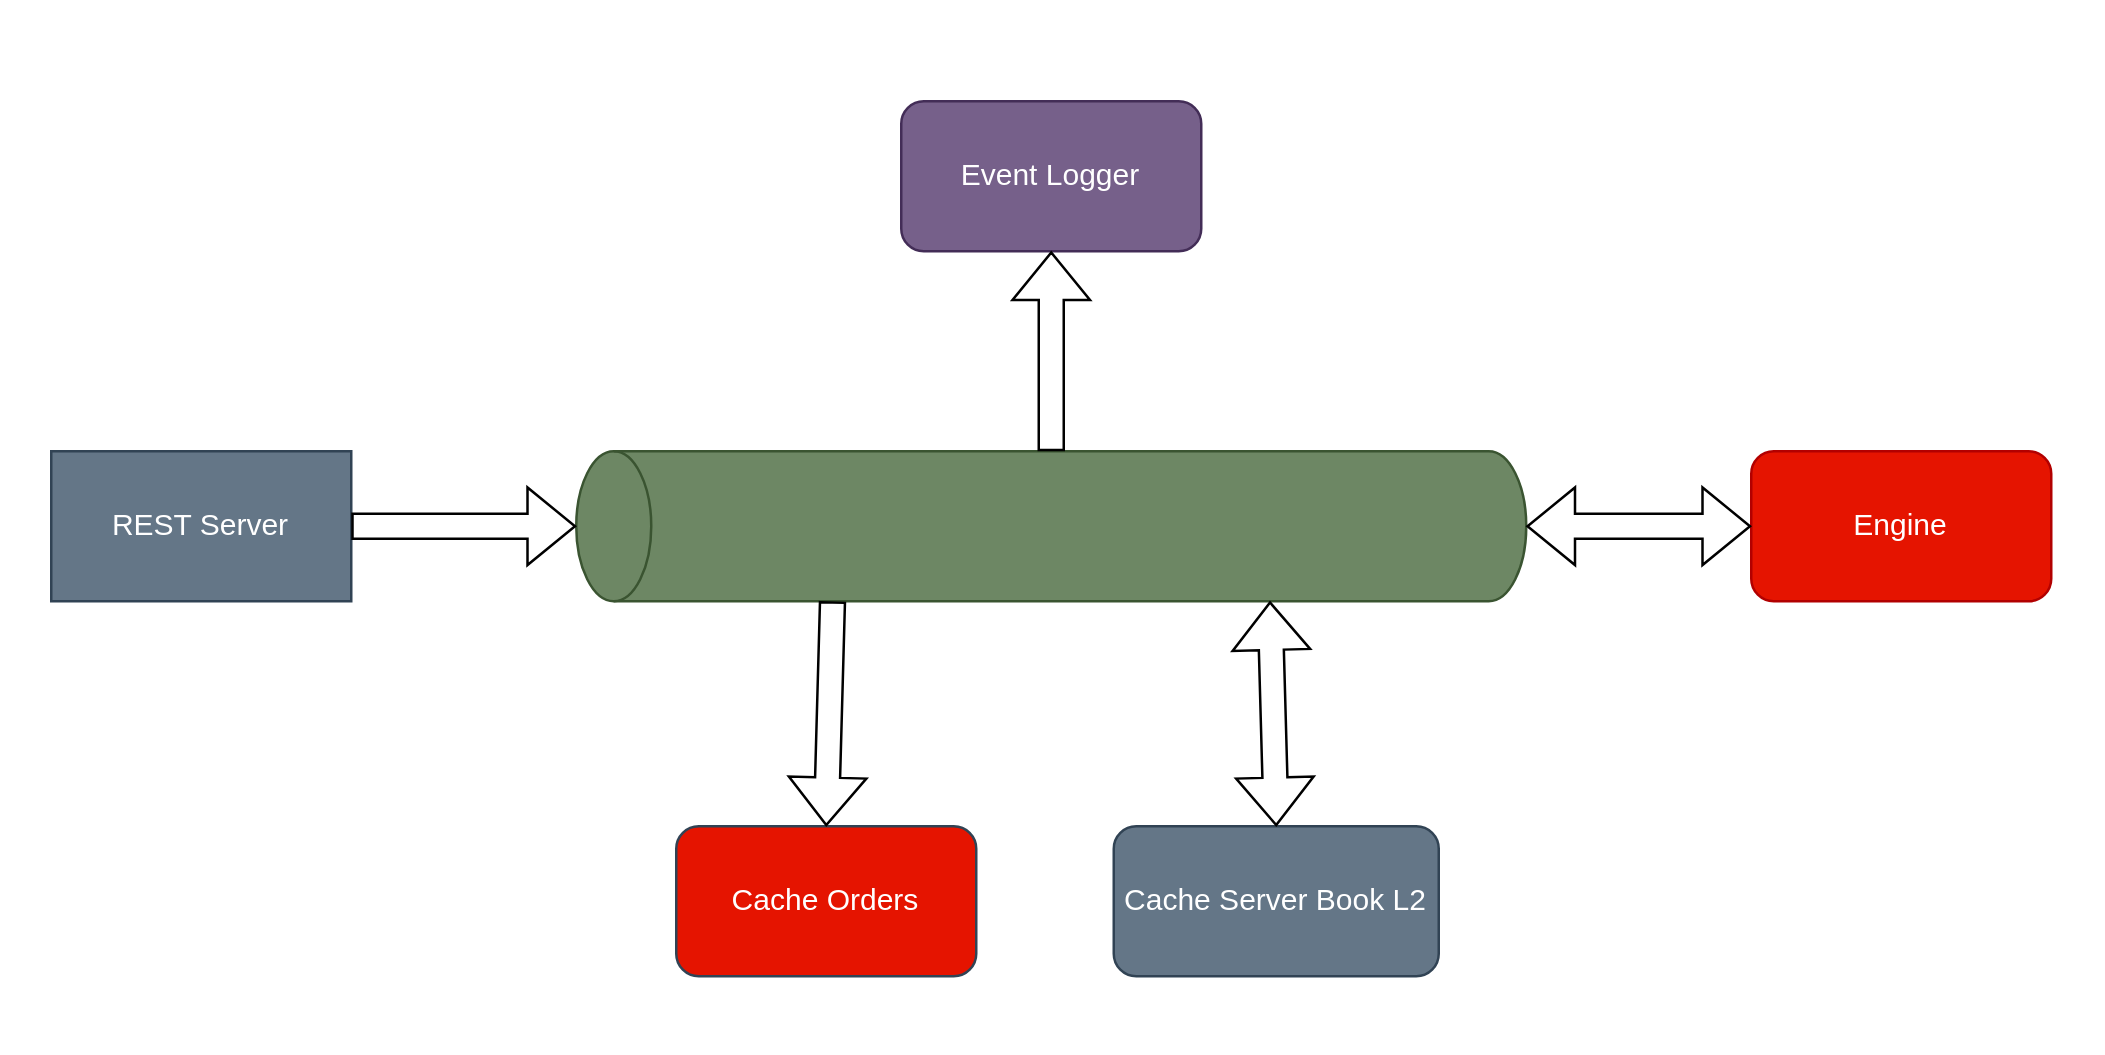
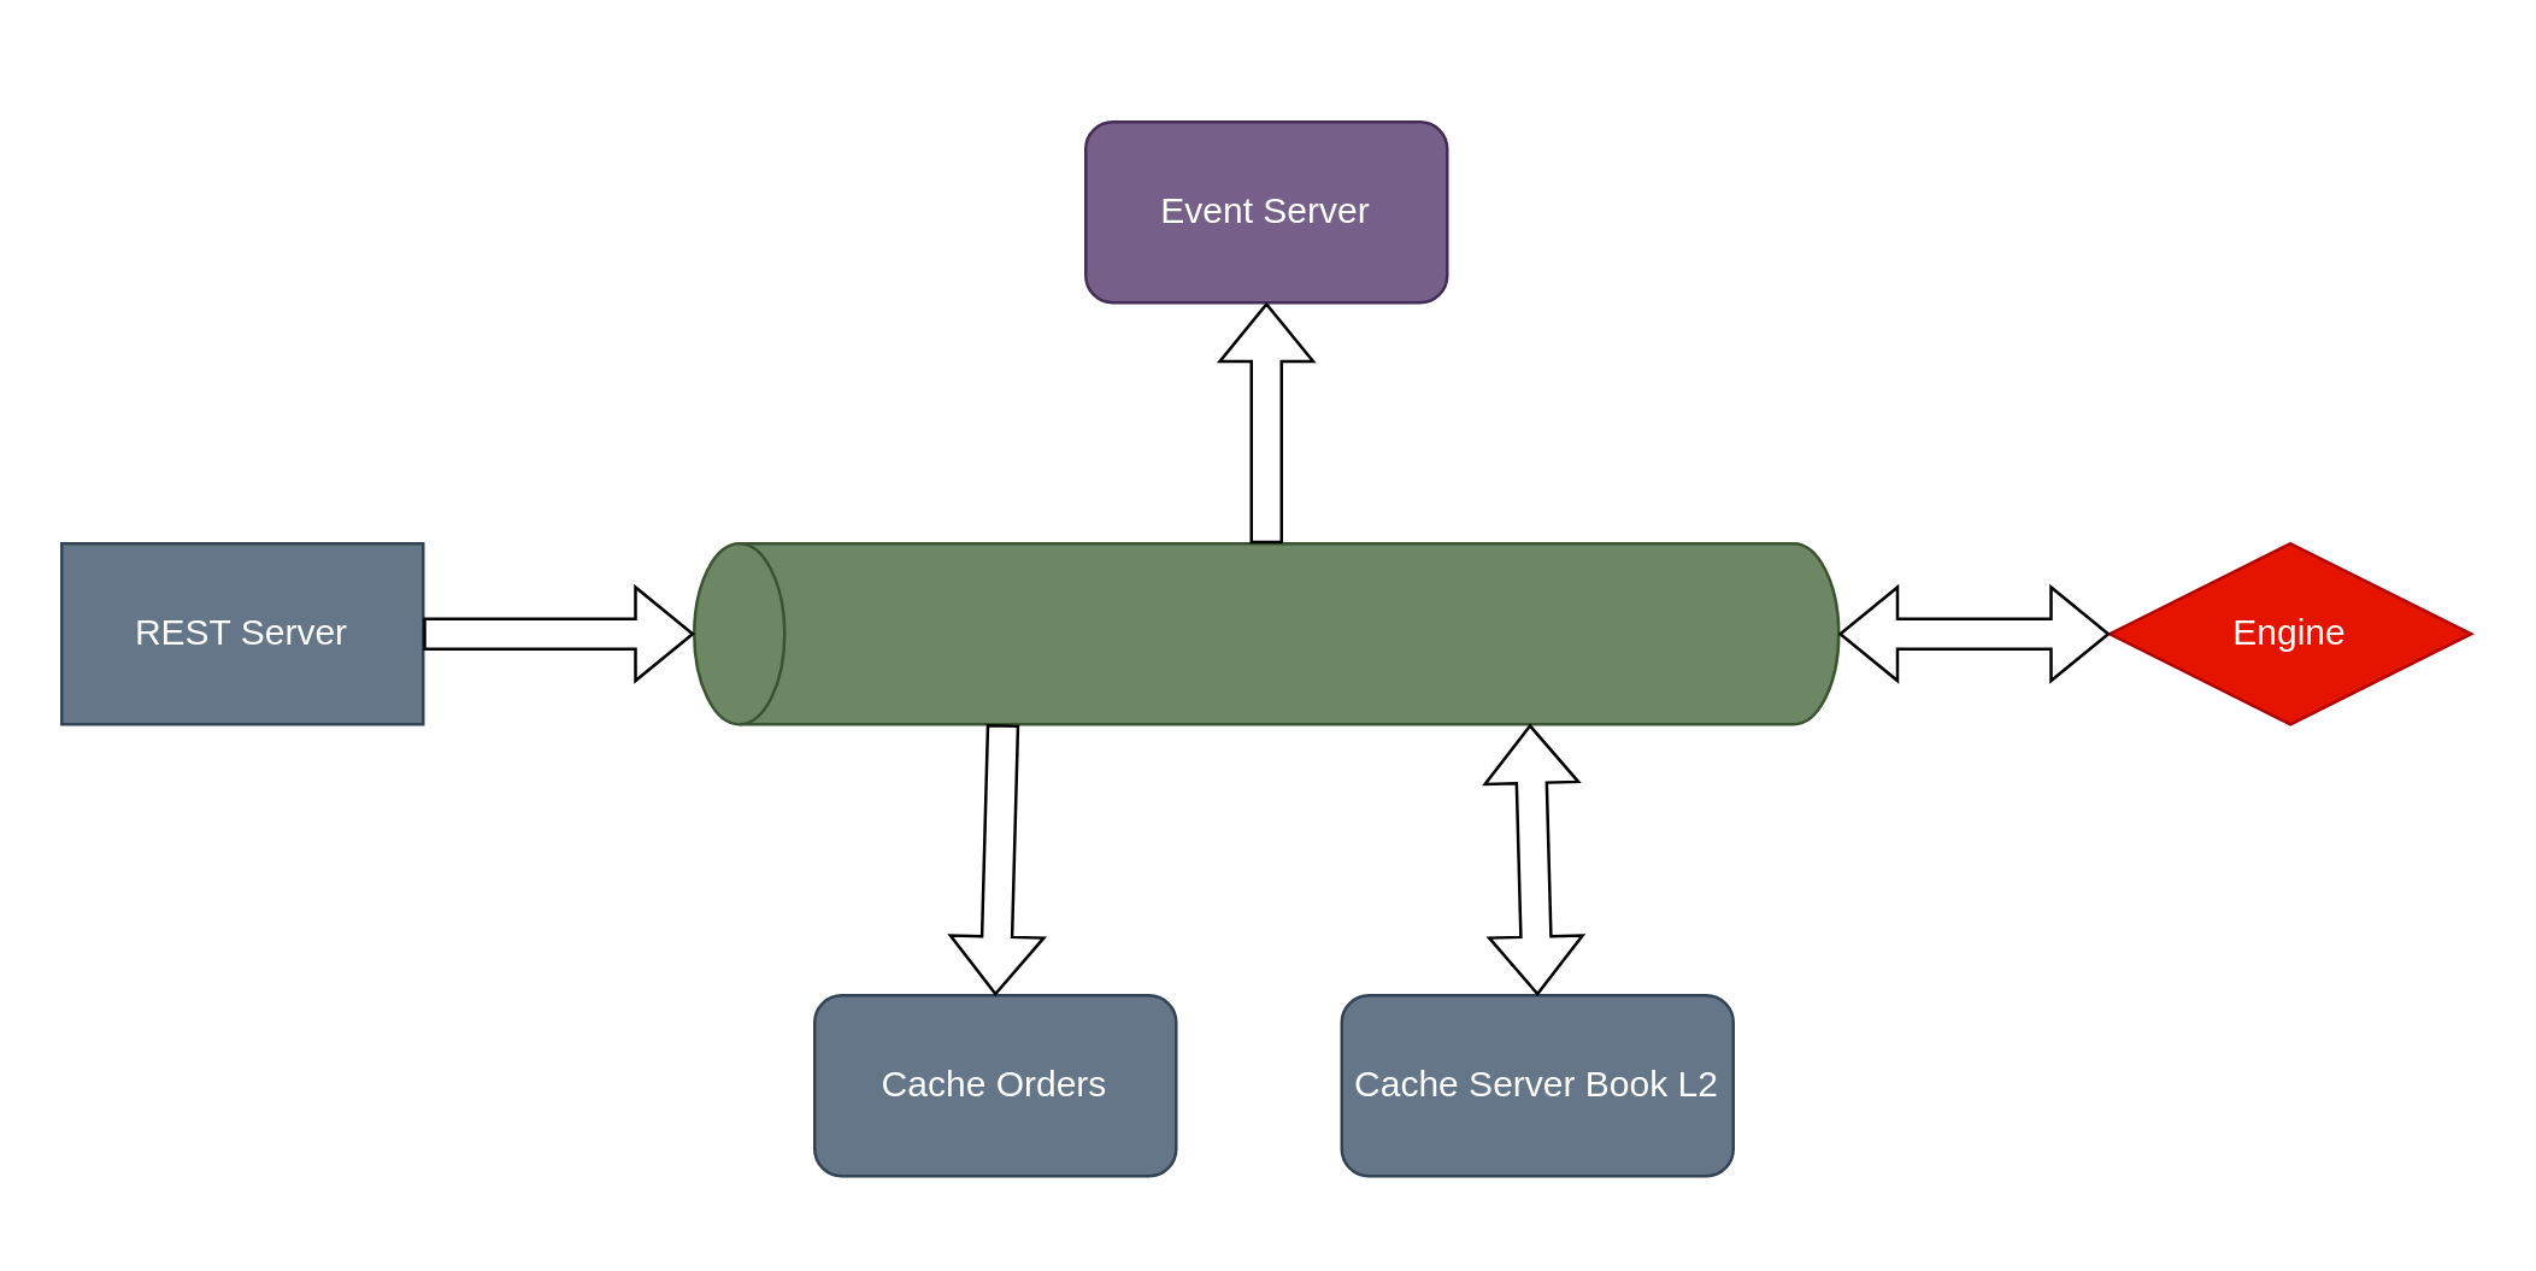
- <mxCell id="4" value="Event Logger" style="rounded=1;whiteSpace=wrap;html=1;fillColor=#76608a;fontColor=#ffffff;strokeColor=#432D57;" vertex="1" parent="1"><mxGeometry x="360" y="40" width="120" height="60" as="geometry" /></mxCell>
+ <mxCell id="4" value="Event Server" style="rounded=1;whiteSpace=wrap;html=1;fillColor=#76608a;fontColor=#ffffff;strokeColor=#432D57;" vertex="1" parent="1"><mxGeometry x="360" y="40" width="120" height="60" as="geometry" /></mxCell>
- <mxCell id="3" value="Engine" style="rounded=1;whiteSpace=wrap;html=1;fillColor=#e51400;fontColor=#ffffff;strokeColor=#B20000;" vertex="1" parent="1"><mxGeometry x="700" y="180" width="120" height="60" as="geometry" /></mxCell>
+ <mxCell id="3" value="Engine" style="rhombus;whiteSpace=wrap;html=1;fillColor=#e51400;fontColor=#ffffff;strokeColor=#B20000;" vertex="1" parent="1"><mxGeometry x="700" y="180" width="120" height="60" as="geometry" /></mxCell>
- <mxCell id="7" value="Cache Orders" style="rounded=1;whiteSpace=wrap;html=1;fillColor=#e51400;fontColor=#ffffff;strokeColor=#314354;" vertex="1" parent="1"><mxGeometry x="270" y="330" width="120" height="60" as="geometry" /></mxCell>
+ <mxCell id="7" value="Cache Orders" style="rounded=1;whiteSpace=wrap;html=1;fillColor=#647687;fontColor=#ffffff;strokeColor=#314354;" vertex="1" parent="1"><mxGeometry x="270" y="330" width="120" height="60" as="geometry" /></mxCell>
